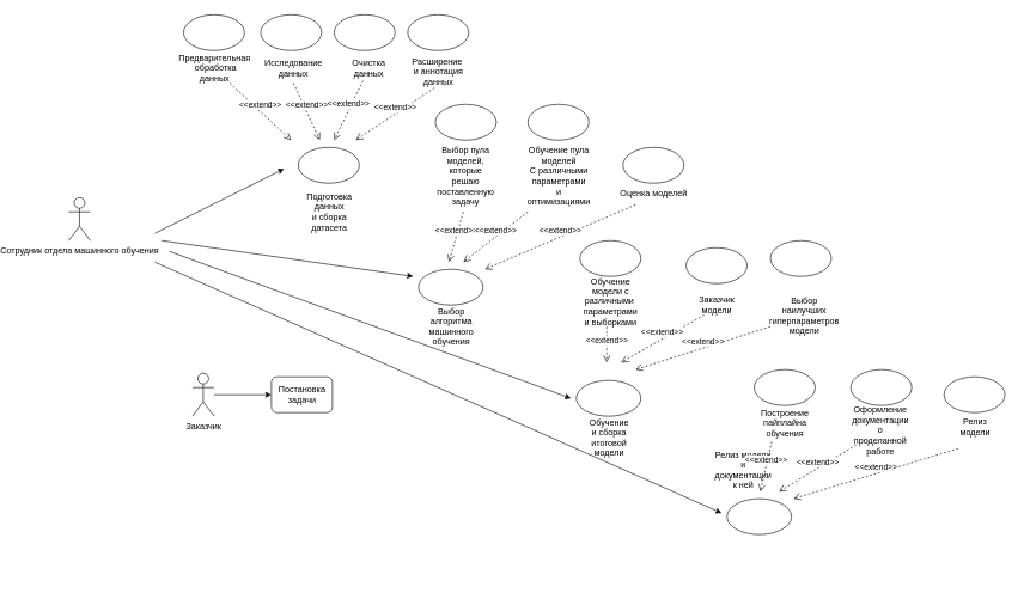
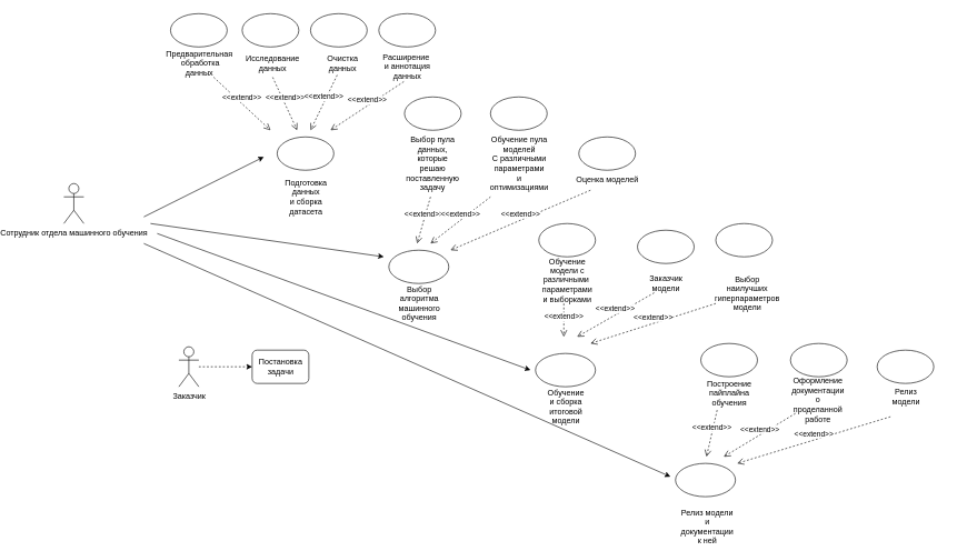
- <mxCell id="22" value="&lt;div style=&quot;text-wrap: wrap;&quot;&gt;&lt;div&gt;Выбор пула моделей,&lt;/div&gt;&lt;div&gt;которые решаю&lt;/div&gt;&lt;div&gt;поставленную задачу&lt;/div&gt;&lt;/div&gt;" style="text;html=1;align=center;verticalAlign=middle;resizable=0;points=[];autosize=1;strokeColor=none;fillColor=none;" parent="1" vertex="1"><mxGeometry x="502.5" y="215" width="140" height="60" as="geometry" /></mxCell>
+ <mxCell id="22" value="&lt;div style=&quot;text-wrap: wrap;&quot;&gt;&lt;div&gt;Выбор пула данных,&lt;/div&gt;&lt;div&gt;которые решаю&lt;/div&gt;&lt;div&gt;поставленную задачу&lt;/div&gt;&lt;/div&gt;" style="text;html=1;align=center;verticalAlign=middle;resizable=0;points=[];autosize=1;strokeColor=none;fillColor=none;" parent="1" vertex="1"><mxGeometry x="502.5" y="215" width="140" height="60" as="geometry" /></mxCell>
- <mxCell id="56" value="" style="endArrow=classic;html=1;rounded=0;entryX=0;entryY=0.5;entryDx=0;entryDy=0;" parent="1" source="53" target="54" edge="1"><mxGeometry width="50" height="50" relative="1" as="geometry"><mxPoint x="332.5" y="365" as="sourcePoint" /><mxPoint x="512.5" y="275" as="targetPoint" /></mxGeometry></mxCell>
+ <mxCell id="56" value="" style="endArrow=classic;html=1;rounded=0;entryX=0;entryY=0.5;entryDx=0;entryDy=0;dashed=1;" parent="1" source="53" target="54" edge="1"><mxGeometry width="50" height="50" relative="1" as="geometry"><mxPoint x="332.5" y="365" as="sourcePoint" /><mxPoint x="512.5" y="275" as="targetPoint" /></mxGeometry></mxCell>
- <mxCell id="9" value="&lt;span style=&quot;text-wrap: wrap;&quot;&gt;Релиз модели и документации к ней&lt;/span&gt;" style="text;html=1;align=center;verticalAlign=middle;resizable=0;points=[];autosize=1;strokeColor=none;fillColor=none;" parent="1" vertex="1"><mxGeometry x="845" y="640" width="230" height="30" as="geometry" /></mxCell>
+ <mxCell id="9" value="&lt;span style=&quot;text-wrap: wrap;&quot;&gt;Релиз модели и документации к ней&lt;/span&gt;" style="text;html=1;align=center;verticalAlign=middle;resizable=0;points=[];autosize=1;strokeColor=none;fillColor=none;" parent="1" vertex="1"><mxGeometry x="870" y="775" width="230" height="30" as="geometry" /></mxCell>
